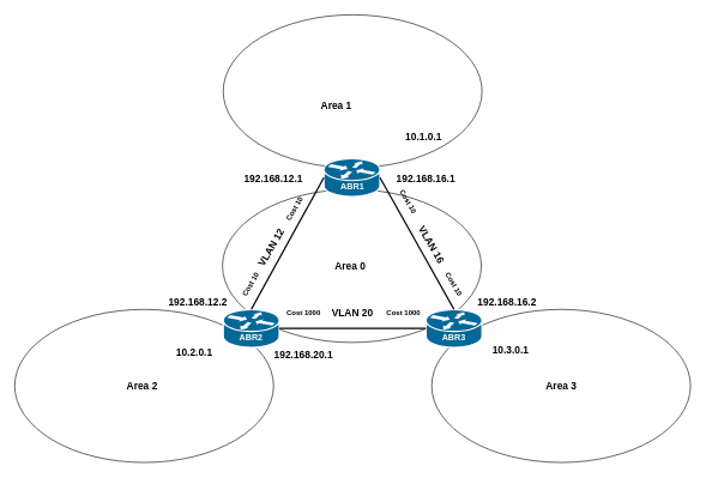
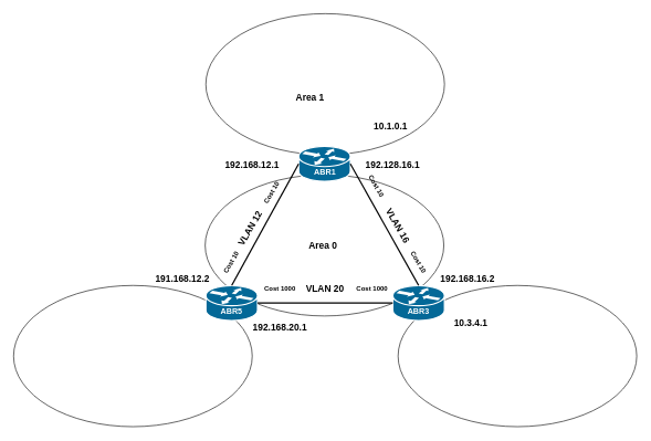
- <mxCell id="25" value="&lt;div&gt;&lt;b&gt;&lt;font style=&quot;font-size: 14px&quot;&gt;192.168.16.1&lt;/font&gt;&lt;/b&gt;&lt;/div&gt;" style="text;html=1;strokeColor=none;fillColor=none;align=center;verticalAlign=middle;whiteSpace=wrap;rounded=0;" vertex="1" parent="1"><mxGeometry x="547" y="238" width="90" height="20" as="geometry" /></mxCell>
+ <mxCell id="25" value="&lt;div&gt;&lt;b&gt;&lt;font style=&quot;font-size: 14px&quot;&gt;192.128.16.1&lt;/font&gt;&lt;/b&gt;&lt;/div&gt;" style="text;html=1;strokeColor=none;fillColor=none;align=center;verticalAlign=middle;whiteSpace=wrap;rounded=0;" vertex="1" parent="1"><mxGeometry x="547" y="238" width="90" height="20" as="geometry" /></mxCell>
- <mxCell id="23" value="&lt;b&gt;&lt;font style=&quot;font-size: 14px&quot;&gt;192.168.12.2&lt;/font&gt;&lt;/b&gt;" style="text;html=1;strokeColor=none;fillColor=none;align=center;verticalAlign=middle;whiteSpace=wrap;rounded=0;" vertex="1" parent="1"><mxGeometry x="230" y="410" width="90" height="20" as="geometry" /></mxCell>
+ <mxCell id="23" value="&lt;b&gt;&lt;font style=&quot;font-size: 14px&quot;&gt;191.168.12.2&lt;/font&gt;&lt;/b&gt;" style="text;html=1;strokeColor=none;fillColor=none;align=center;verticalAlign=middle;whiteSpace=wrap;rounded=0;" vertex="1" parent="1"><mxGeometry x="230" y="410" width="90" height="20" as="geometry" /></mxCell>
- <mxCell id="12" value="&lt;b&gt;&lt;font color=&quot;#FFFFFF&quot;&gt;ABR2&lt;/font&gt;&lt;/b&gt;" style="text;html=1;strokeColor=none;fillColor=none;align=center;verticalAlign=middle;whiteSpace=wrap;rounded=0;" vertex="1" parent="1"><mxGeometry x="329" y="460" width="40" height="20" as="geometry" /></mxCell>
+ <mxCell id="12" value="&lt;b&gt;&lt;font color=&quot;#FFFFFF&quot;&gt;ABR5&lt;/font&gt;&lt;/b&gt;" style="text;html=1;strokeColor=none;fillColor=none;align=center;verticalAlign=middle;whiteSpace=wrap;rounded=0;" vertex="1" parent="1"><mxGeometry x="329" y="460" width="40" height="20" as="geometry" /></mxCell>
- <mxCell id="22" value="&lt;b&gt;&lt;font style=&quot;font-size: 14px&quot;&gt;10.3.0.1&lt;/font&gt;&lt;/b&gt;" style="text;html=1;strokeColor=none;fillColor=none;align=center;verticalAlign=middle;whiteSpace=wrap;rounded=0;" vertex="1" parent="1"><mxGeometry x="680" y="476" width="60" height="20" as="geometry" /></mxCell>
+ <mxCell id="22" value="&lt;b&gt;&lt;font style=&quot;font-size: 14px&quot;&gt;10.3.4.1&lt;/font&gt;&lt;/b&gt;" style="text;html=1;strokeColor=none;fillColor=none;align=center;verticalAlign=middle;whiteSpace=wrap;rounded=0;" vertex="1" parent="1"><mxGeometry x="680" y="476" width="60" height="20" as="geometry" /></mxCell>
- <mxCell id="20" value="&lt;b&gt;&lt;font style=&quot;font-size: 14px&quot;&gt;10.2.0.1&lt;/font&gt;&lt;/b&gt;" style="text;html=1;strokeColor=none;fillColor=none;align=center;verticalAlign=middle;whiteSpace=wrap;rounded=0;" vertex="1" parent="1"><mxGeometry x="240" y="480" width="60" height="20" as="geometry" /></mxCell>
- <mxCell id="18" value="&lt;b&gt;&lt;font style=&quot;font-size: 14px&quot;&gt;Area 3&lt;br&gt;&lt;/font&gt;&lt;/b&gt;" style="text;html=1;strokeColor=none;fillColor=none;align=center;verticalAlign=middle;whiteSpace=wrap;rounded=0;" vertex="1" parent="1"><mxGeometry x="752.5" y="526.5" width="55" height="20" as="geometry" /></mxCell>
- <mxCell id="17" value="&lt;div&gt;&lt;font style=&quot;font-size: 14px&quot;&gt;&lt;b&gt;Area 2&lt;/b&gt;&lt;/font&gt;&lt;/div&gt;" style="text;html=1;strokeColor=none;fillColor=none;align=center;verticalAlign=middle;whiteSpace=wrap;rounded=0;" vertex="1" parent="1"><mxGeometry x="170" y="527" width="55" height="20" as="geometry" /></mxCell>
